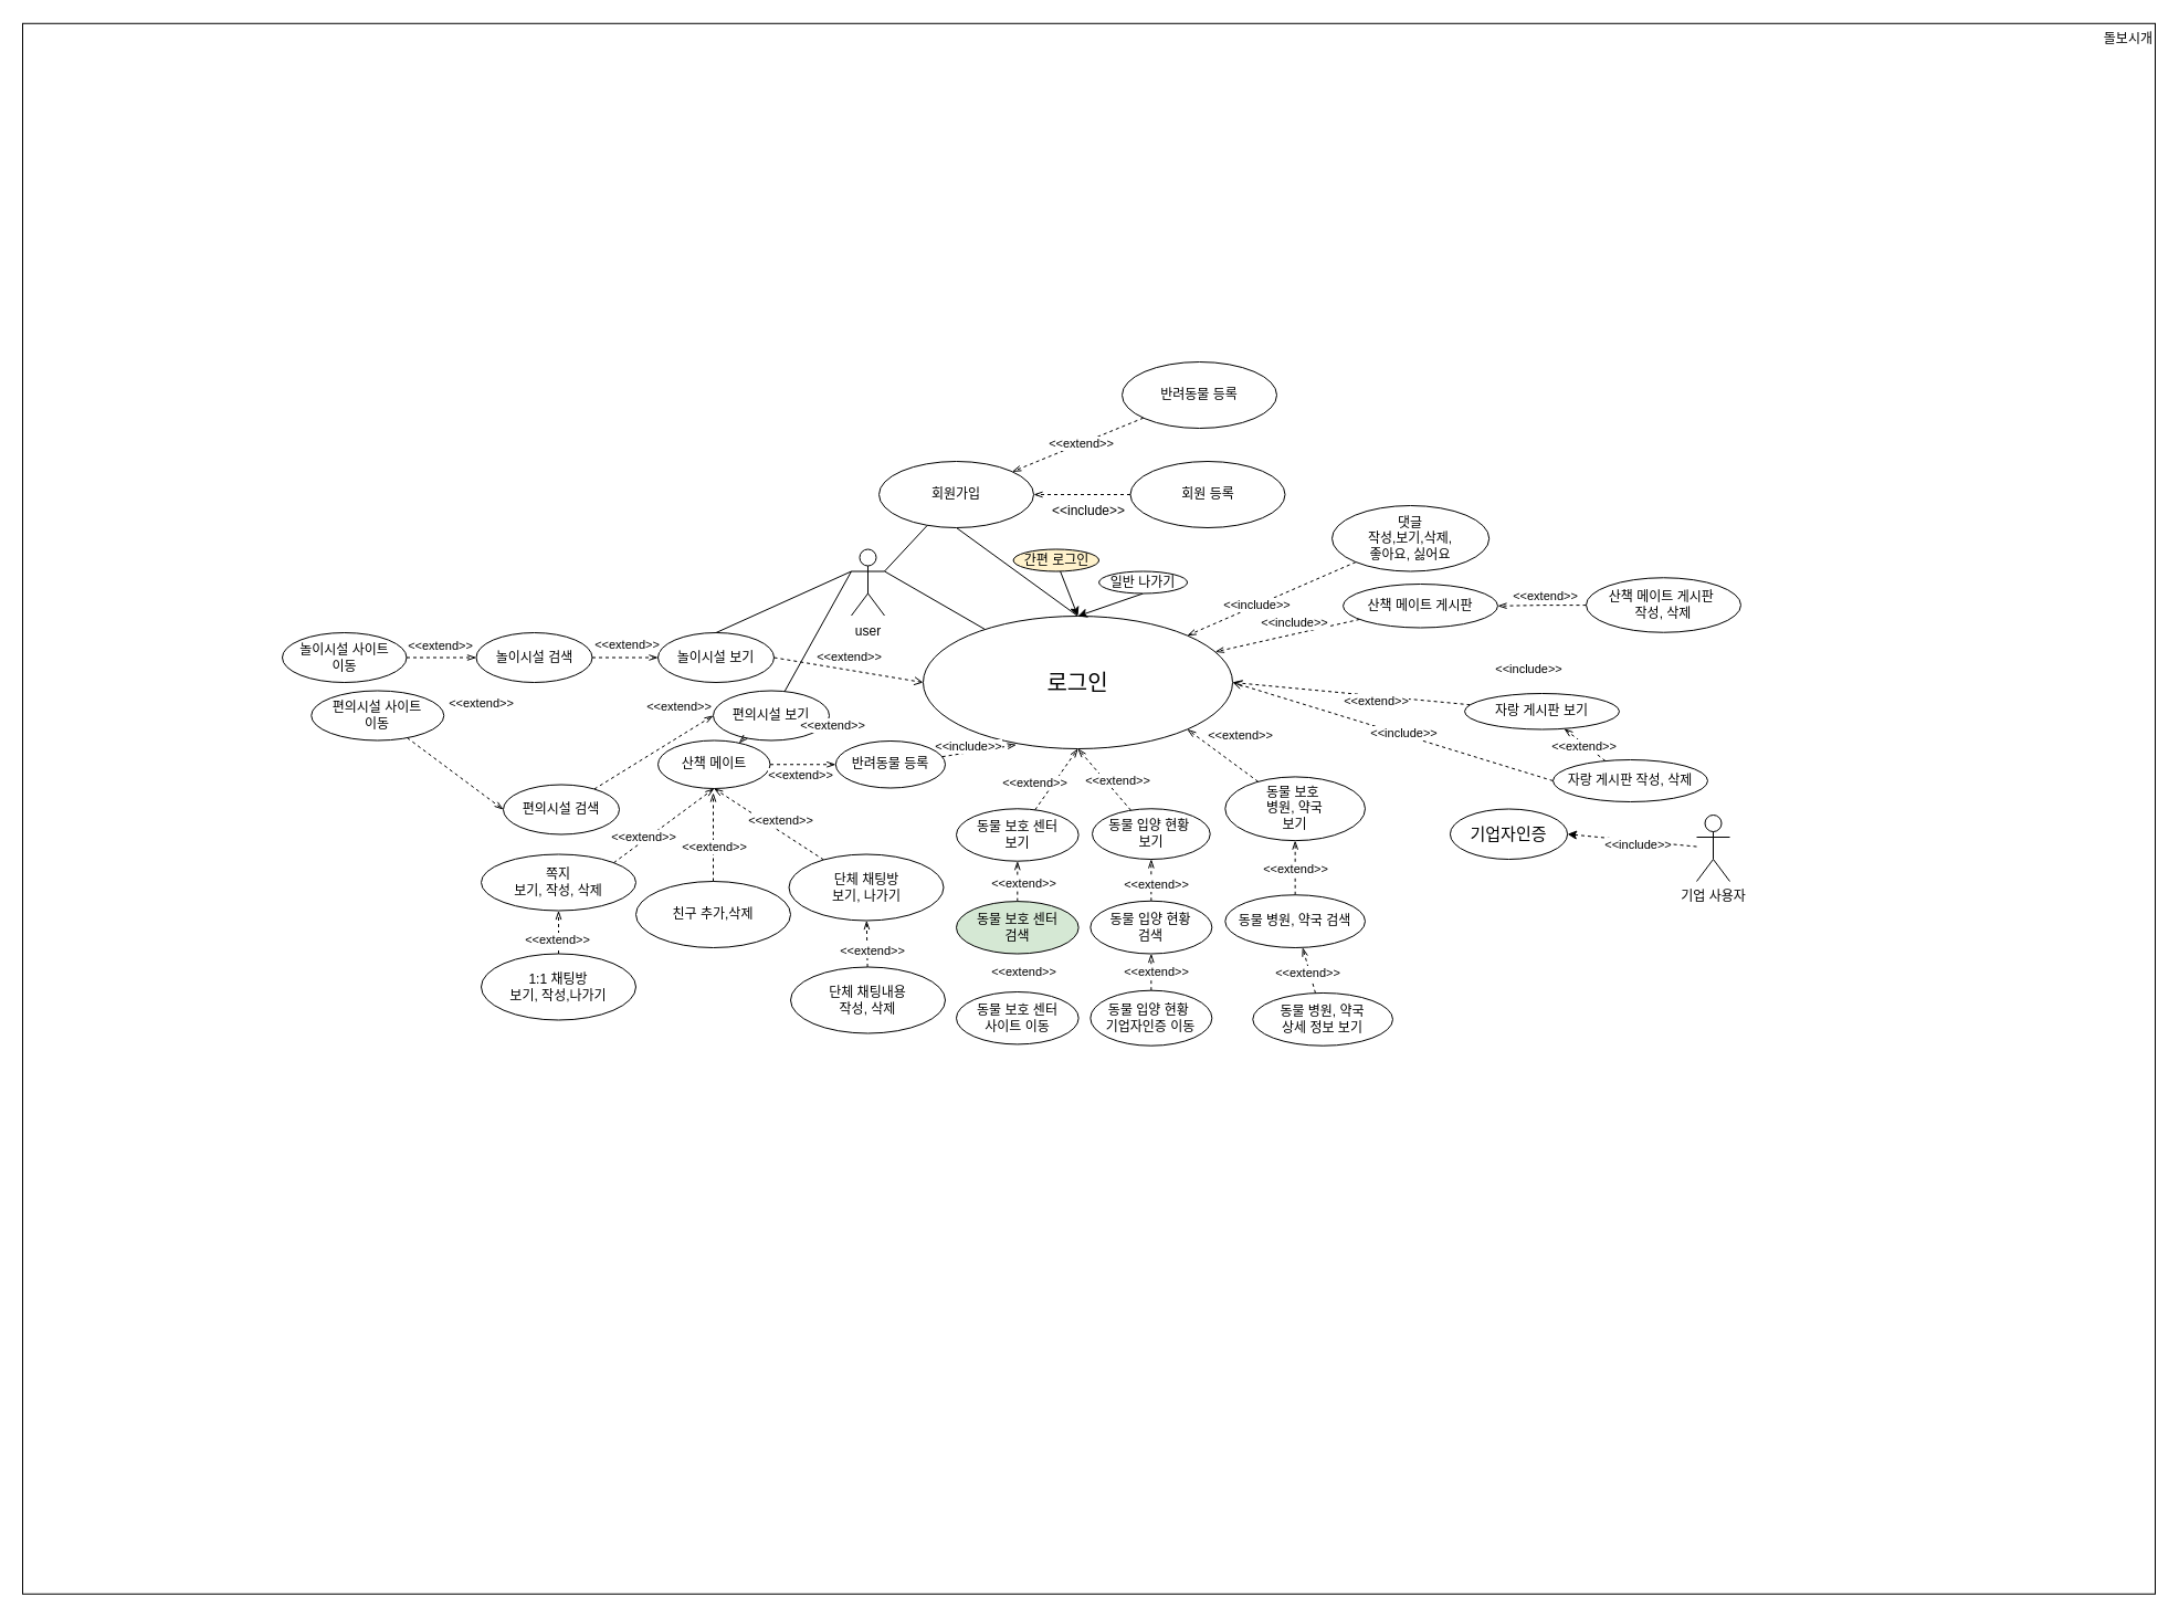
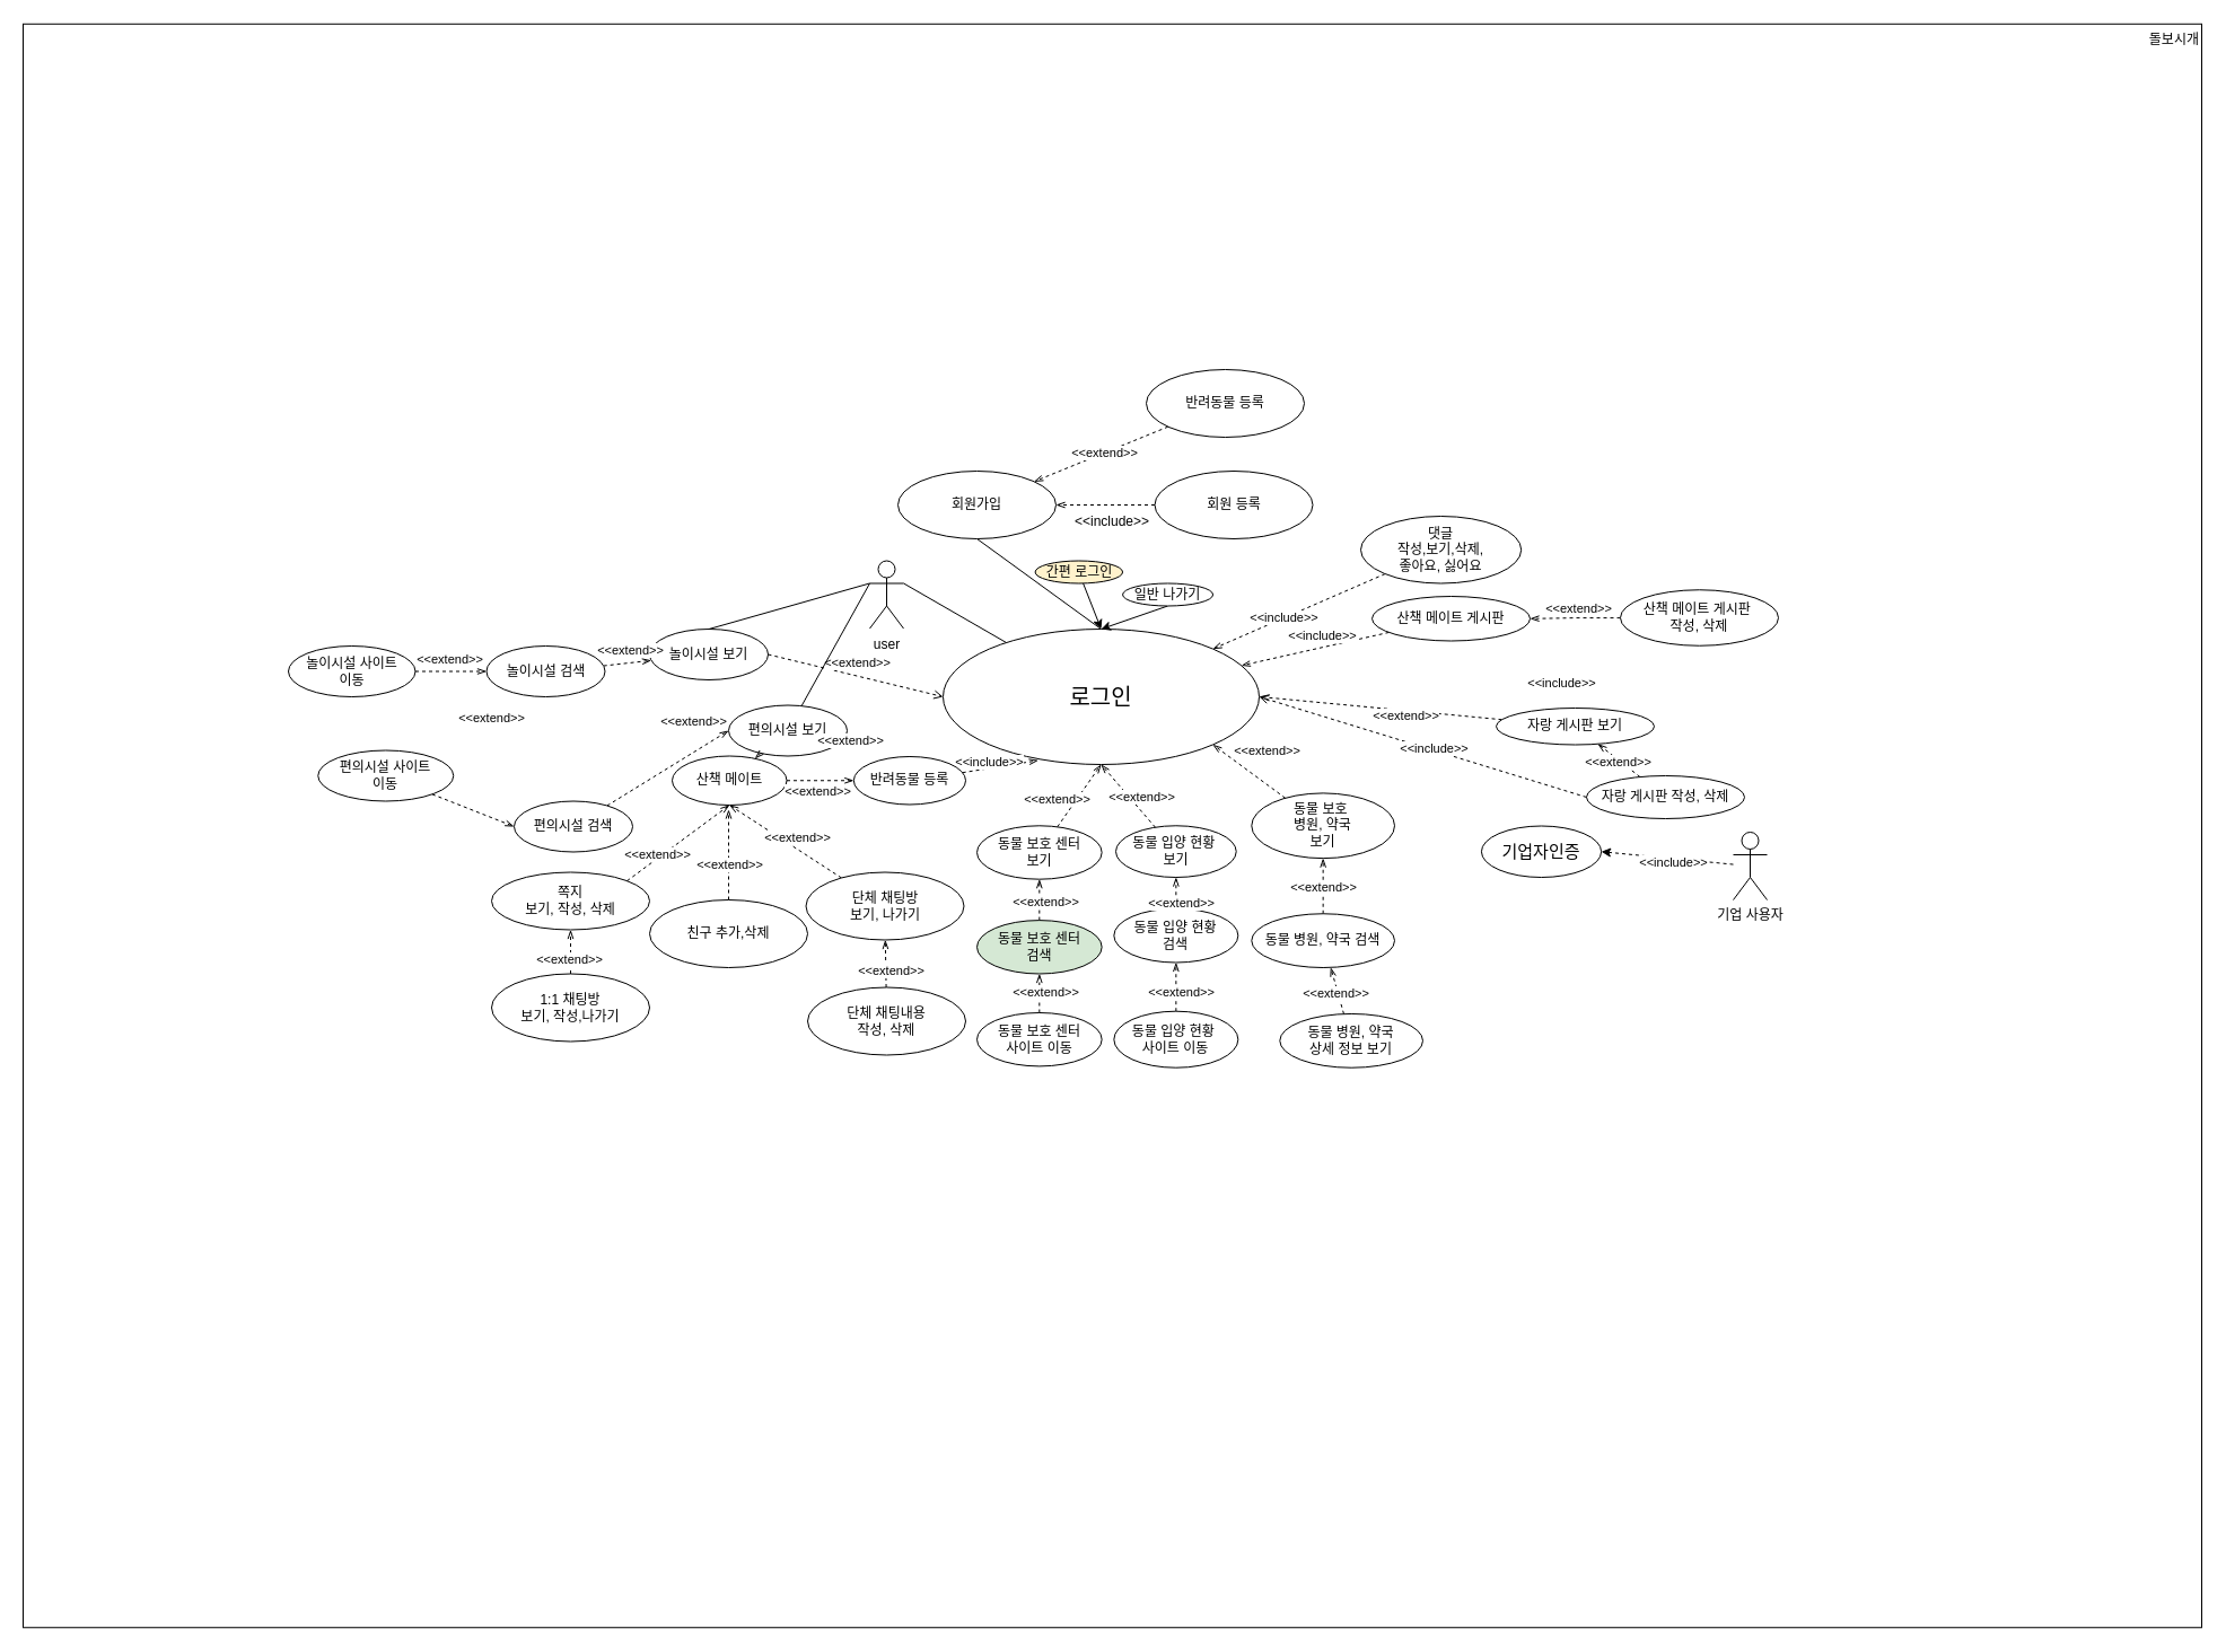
- <mxCell id="6" style="rounded=0;orthogonalLoop=1;jettySize=auto;html=1;endArrow=none;endFill=0;entryX=1;entryY=0.333;entryDx=0;entryDy=0;entryPerimeter=0;" edge="1" parent="1" source="8" target="12"><mxGeometry relative="1" as="geometry"><mxPoint x="705" y="557" as="targetPoint" /></mxGeometry></mxCell>
- <mxCell id="52" value="놀이시설 보기" style="ellipse;whiteSpace=wrap;html=1;" vertex="1" parent="1"><mxGeometry x="595" y="572" width="105" height="45" as="geometry" /></mxCell>
+ <mxCell id="52" value="놀이시설 보기" style="ellipse;whiteSpace=wrap;html=1;" vertex="1" parent="1"><mxGeometry x="575" y="557" width="105" height="45" as="geometry" /></mxCell>
- <mxCell id="65" value="편의시설 사이트&lt;div&gt;이동&lt;/div&gt;" style="ellipse;whiteSpace=wrap;html=1;" vertex="1" parent="1"><mxGeometry x="281.25" y="624.5" width="120" height="45" as="geometry" /></mxCell>
+ <mxCell id="65" value="편의시설 사이트&lt;div&gt;이동&lt;/div&gt;" style="ellipse;whiteSpace=wrap;html=1;" vertex="1" parent="1"><mxGeometry x="281.25" y="664.5" width="120" height="45" as="geometry" /></mxCell>
- <mxCell id="91" value="동물 입양&amp;nbsp;&lt;span style=&quot;background-color: initial;&quot;&gt;현황&lt;/span&gt;&lt;div&gt;&lt;span style=&quot;background-color: initial;&quot;&gt;검색&lt;/span&gt;&lt;/div&gt;" style="ellipse;whiteSpace=wrap;html=1;" vertex="1" parent="1"><mxGeometry x="986.35" y="814.75" width="110" height="47.75" as="geometry" /></mxCell>
+ <mxCell id="91" value="동물 입양&amp;nbsp;&lt;span style=&quot;background-color: initial;&quot;&gt;현황&lt;/span&gt;&lt;div&gt;&lt;span style=&quot;background-color: initial;&quot;&gt;검색&lt;/span&gt;&lt;/div&gt;" style="ellipse;whiteSpace=wrap;html=1;" vertex="1" parent="1"><mxGeometry x="986.35" y="804.75" width="110" height="47.75" as="geometry" /></mxCell>
+ <mxCell id="84" style="rounded=0;orthogonalLoop=1;jettySize=auto;html=1;entryX=0.5;entryY=1;entryDx=0;entryDy=0;endArrow=openThin;endFill=0;dashed=1;" edge="1" parent="1" source="85" target="83"><mxGeometry relative="1" as="geometry" /></mxCell>
- <mxCell id="93" value="동물 입양&amp;nbsp;&lt;span style=&quot;background-color: initial;&quot;&gt;현황&amp;nbsp;&lt;/span&gt;&lt;div&gt;기업자인증 이동&lt;/div&gt;" style="ellipse;whiteSpace=wrap;html=1;" vertex="1" parent="1"><mxGeometry x="986.35" y="895.7" width="110" height="50" as="geometry" /></mxCell>
+ <mxCell id="93" value="동물 입양&amp;nbsp;&lt;span style=&quot;background-color: initial;&quot;&gt;현황&amp;nbsp;&lt;/span&gt;&lt;div&gt;사이트 이동&lt;/div&gt;" style="ellipse;whiteSpace=wrap;html=1;" vertex="1" parent="1"><mxGeometry x="986.35" y="895.7" width="110" height="50" as="geometry" /></mxCell>
